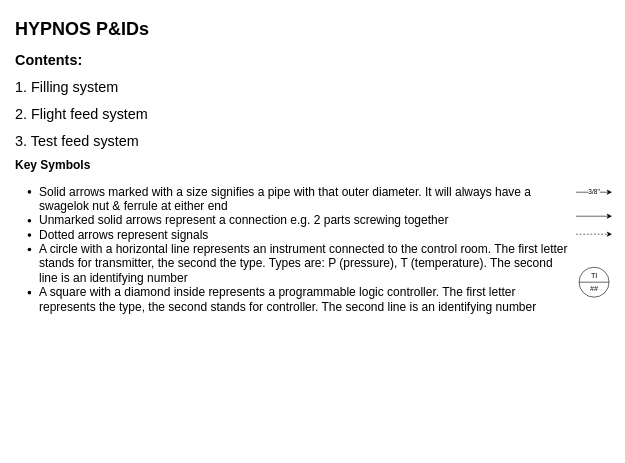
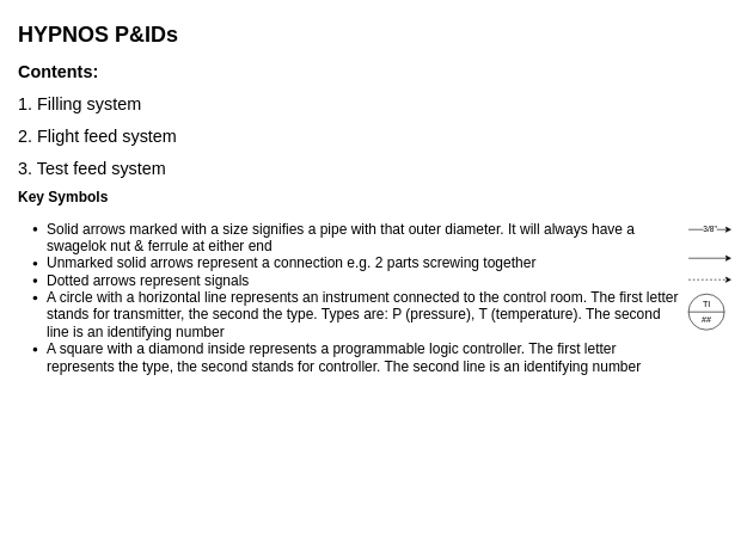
- <mxCell id="4" value="&lt;table cellpadding=&quot;4&quot; cellspacing=&quot;0&quot; border=&quot;0&quot; style=&quot;font-size: 1em ; width: 100% ; height: 100%&quot;&gt;&lt;tbody&gt;&lt;tr&gt;&lt;td&gt;TI&lt;/td&gt;&lt;/tr&gt;&lt;tr&gt;&lt;td&gt;##&lt;/td&gt;&lt;/tr&gt;&lt;/tbody&gt;&lt;/table&gt; " style="html=1;outlineConnect=0;align=center;dashed=0;aspect=fixed;shape=mxgraph.pid2inst.discInst;mounting=room;fontColor=#000000;strokeColor=#000000;strokeWidth=1;fillColor=default;" parent="3" vertex="1"><mxGeometry x="5" y="125" width="50" height="50" as="geometry" /></mxCell>
+ <mxCell id="4" value="&lt;table cellpadding=&quot;4&quot; cellspacing=&quot;0&quot; border=&quot;0&quot; style=&quot;font-size: 1em ; width: 100% ; height: 100%&quot;&gt;&lt;tbody&gt;&lt;tr&gt;&lt;td&gt;TI&lt;/td&gt;&lt;/tr&gt;&lt;tr&gt;&lt;td&gt;##&lt;/td&gt;&lt;/tr&gt;&lt;/tbody&gt;&lt;/table&gt; " style="html=1;outlineConnect=0;align=center;dashed=0;aspect=fixed;shape=mxgraph.pid2inst.discInst;mounting=room;fontColor=#000000;strokeColor=#000000;strokeWidth=1;fillColor=default;" parent="3" vertex="1"><mxGeometry y="90" width="50" height="50" as="geometry" /></mxCell>
